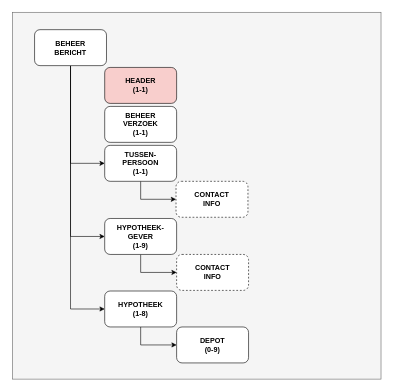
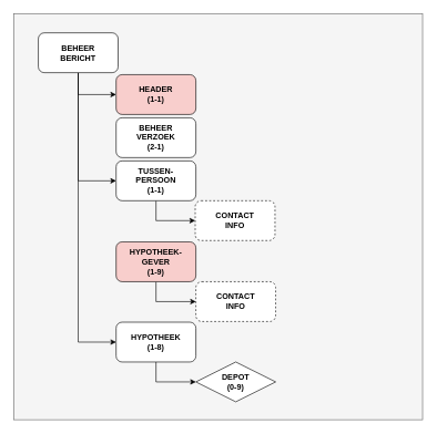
+ <mxCell id="6" style="edgeStyle=orthogonalEdgeStyle;rounded=0;orthogonalLoop=1;jettySize=auto;html=1;exitX=0.5;exitY=1;exitDx=0;exitDy=0;entryX=0;entryY=0.5;entryDx=0;entryDy=0;" parent="1" source="10" target="12" edge="1"><mxGeometry relative="1" as="geometry" /></mxCell>
- <mxCell id="11" value="BEHEER&lt;br&gt;VERZOEK&lt;br&gt;(1-1)" style="rounded=1;whiteSpace=wrap;html=1;fontStyle=1;" parent="1" vertex="1"><mxGeometry x="173.997" y="177" width="120" height="60" as="geometry" /></mxCell>
+ <mxCell id="11" value="BEHEER&lt;br&gt;VERZOEK&lt;br&gt;(2-1)" style="rounded=1;whiteSpace=wrap;html=1;fontStyle=1;" parent="1" vertex="1"><mxGeometry x="173.997" y="177" width="120" height="60" as="geometry" /></mxCell>
- <mxCell id="8" style="edgeStyle=orthogonalEdgeStyle;rounded=0;orthogonalLoop=1;jettySize=auto;html=1;exitX=0.5;exitY=1;exitDx=0;exitDy=0;entryX=0;entryY=0.5;entryDx=0;entryDy=0;" parent="1" source="10" target="5" edge="1"><mxGeometry relative="1" as="geometry" /></mxCell>
- <mxCell id="5" value="HYPOTHEEK-&lt;br&gt;GEVER&lt;br&gt;(1-9)" style="rounded=1;whiteSpace=wrap;html=1;fontStyle=1;" parent="1" vertex="1"><mxGeometry x="173.997" y="364" width="120" height="60" as="geometry" /></mxCell>
+ <mxCell id="5" value="HYPOTHEEK-&lt;br&gt;GEVER&lt;br&gt;(1-9)" style="rounded=1;whiteSpace=wrap;html=1;fontStyle=1;fillColor=#f8cecc;" parent="1" vertex="1"><mxGeometry x="173.997" y="364" width="120" height="60" as="geometry" /></mxCell>
- <mxCell id="3" value="DEPOT&lt;br&gt;(0-9)" style="rounded=1;whiteSpace=wrap;html=1;fontStyle=1;" parent="1" vertex="1"><mxGeometry x="293.997" y="545" width="120" height="60" as="geometry" /></mxCell>
+ <mxCell id="3" value="DEPOT&lt;br&gt;(0-9)" style="rhombus;whiteSpace=wrap;html=1;fontStyle=1;" parent="1" vertex="1"><mxGeometry x="293.997" y="545" width="120" height="60" as="geometry" /></mxCell>
